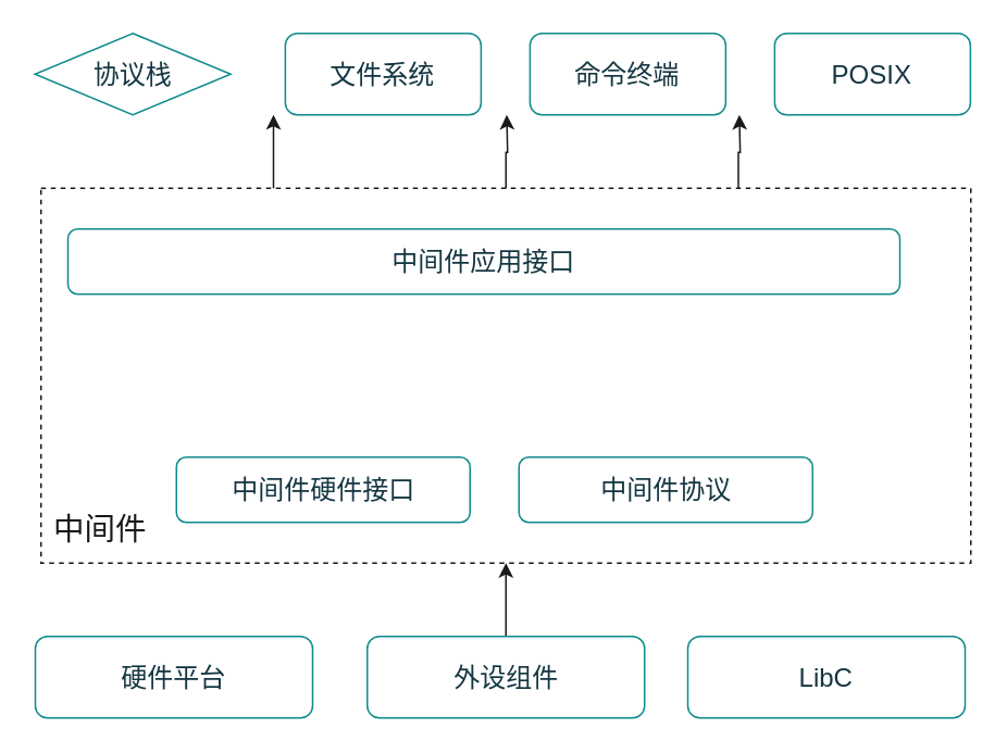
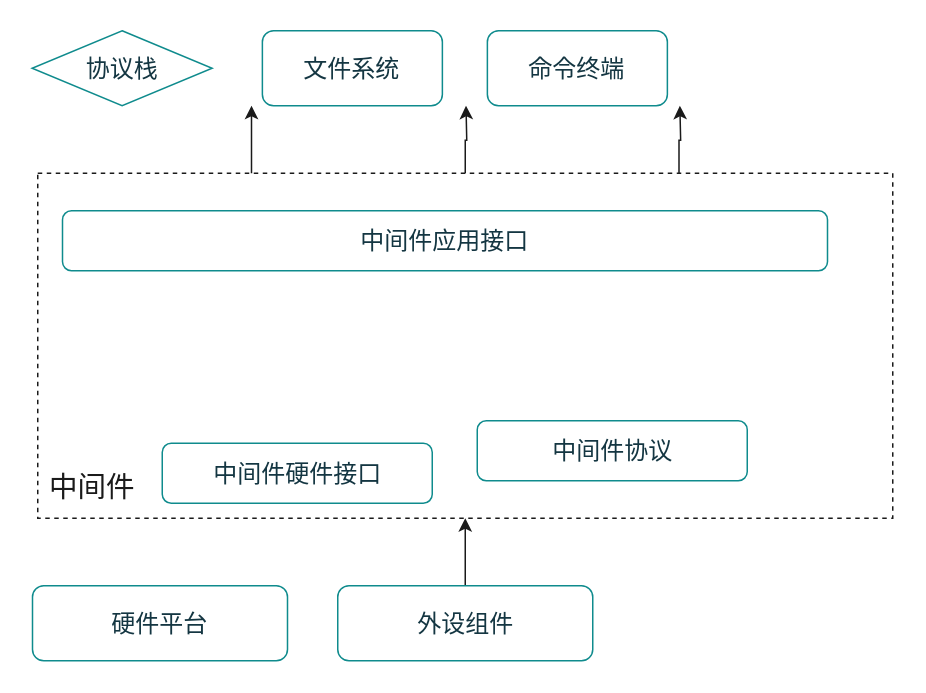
- <mxCell id="12" value="&lt;span style=&quot;font-size: 16px&quot;&gt;POSIX&lt;/span&gt;" style="rounded=1;whiteSpace=wrap;html=1;sketch=0;fontColor=#143642;strokeColor=#0F8B8D;fillColor=#FFFFFF;" vertex="1" parent="1"><mxGeometry x="474.25" y="20" width="120" height="50" as="geometry" /></mxCell>
- <mxCell id="6" value="&lt;span style=&quot;font-size: 16px&quot;&gt;中间件硬件接口&lt;/span&gt;" style="rounded=1;whiteSpace=wrap;html=1;sketch=0;fontColor=#143642;strokeColor=#0F8B8D;fillColor=#FFFFFF;" vertex="1" parent="1"><mxGeometry x="107.5" y="280" width="180" height="40" as="geometry" /></mxCell>
+ <mxCell id="6" value="&lt;span style=&quot;font-size: 16px&quot;&gt;中间件硬件接口&lt;/span&gt;" style="rounded=1;whiteSpace=wrap;html=1;sketch=0;fontColor=#143642;strokeColor=#0F8B8D;fillColor=#FFFFFF;" vertex="1" parent="1"><mxGeometry x="107.5" y="295" width="180" height="40" as="geometry" /></mxCell>
- <mxCell id="5" value="&lt;span style=&quot;font-size: 16px&quot;&gt;LibC&lt;/span&gt;" style="rounded=1;whiteSpace=wrap;html=1;sketch=0;fontColor=#143642;strokeColor=#0F8B8D;fillColor=#FFFFFF;" vertex="1" parent="1"><mxGeometry x="421" y="390" width="170" height="50" as="geometry" /></mxCell>
